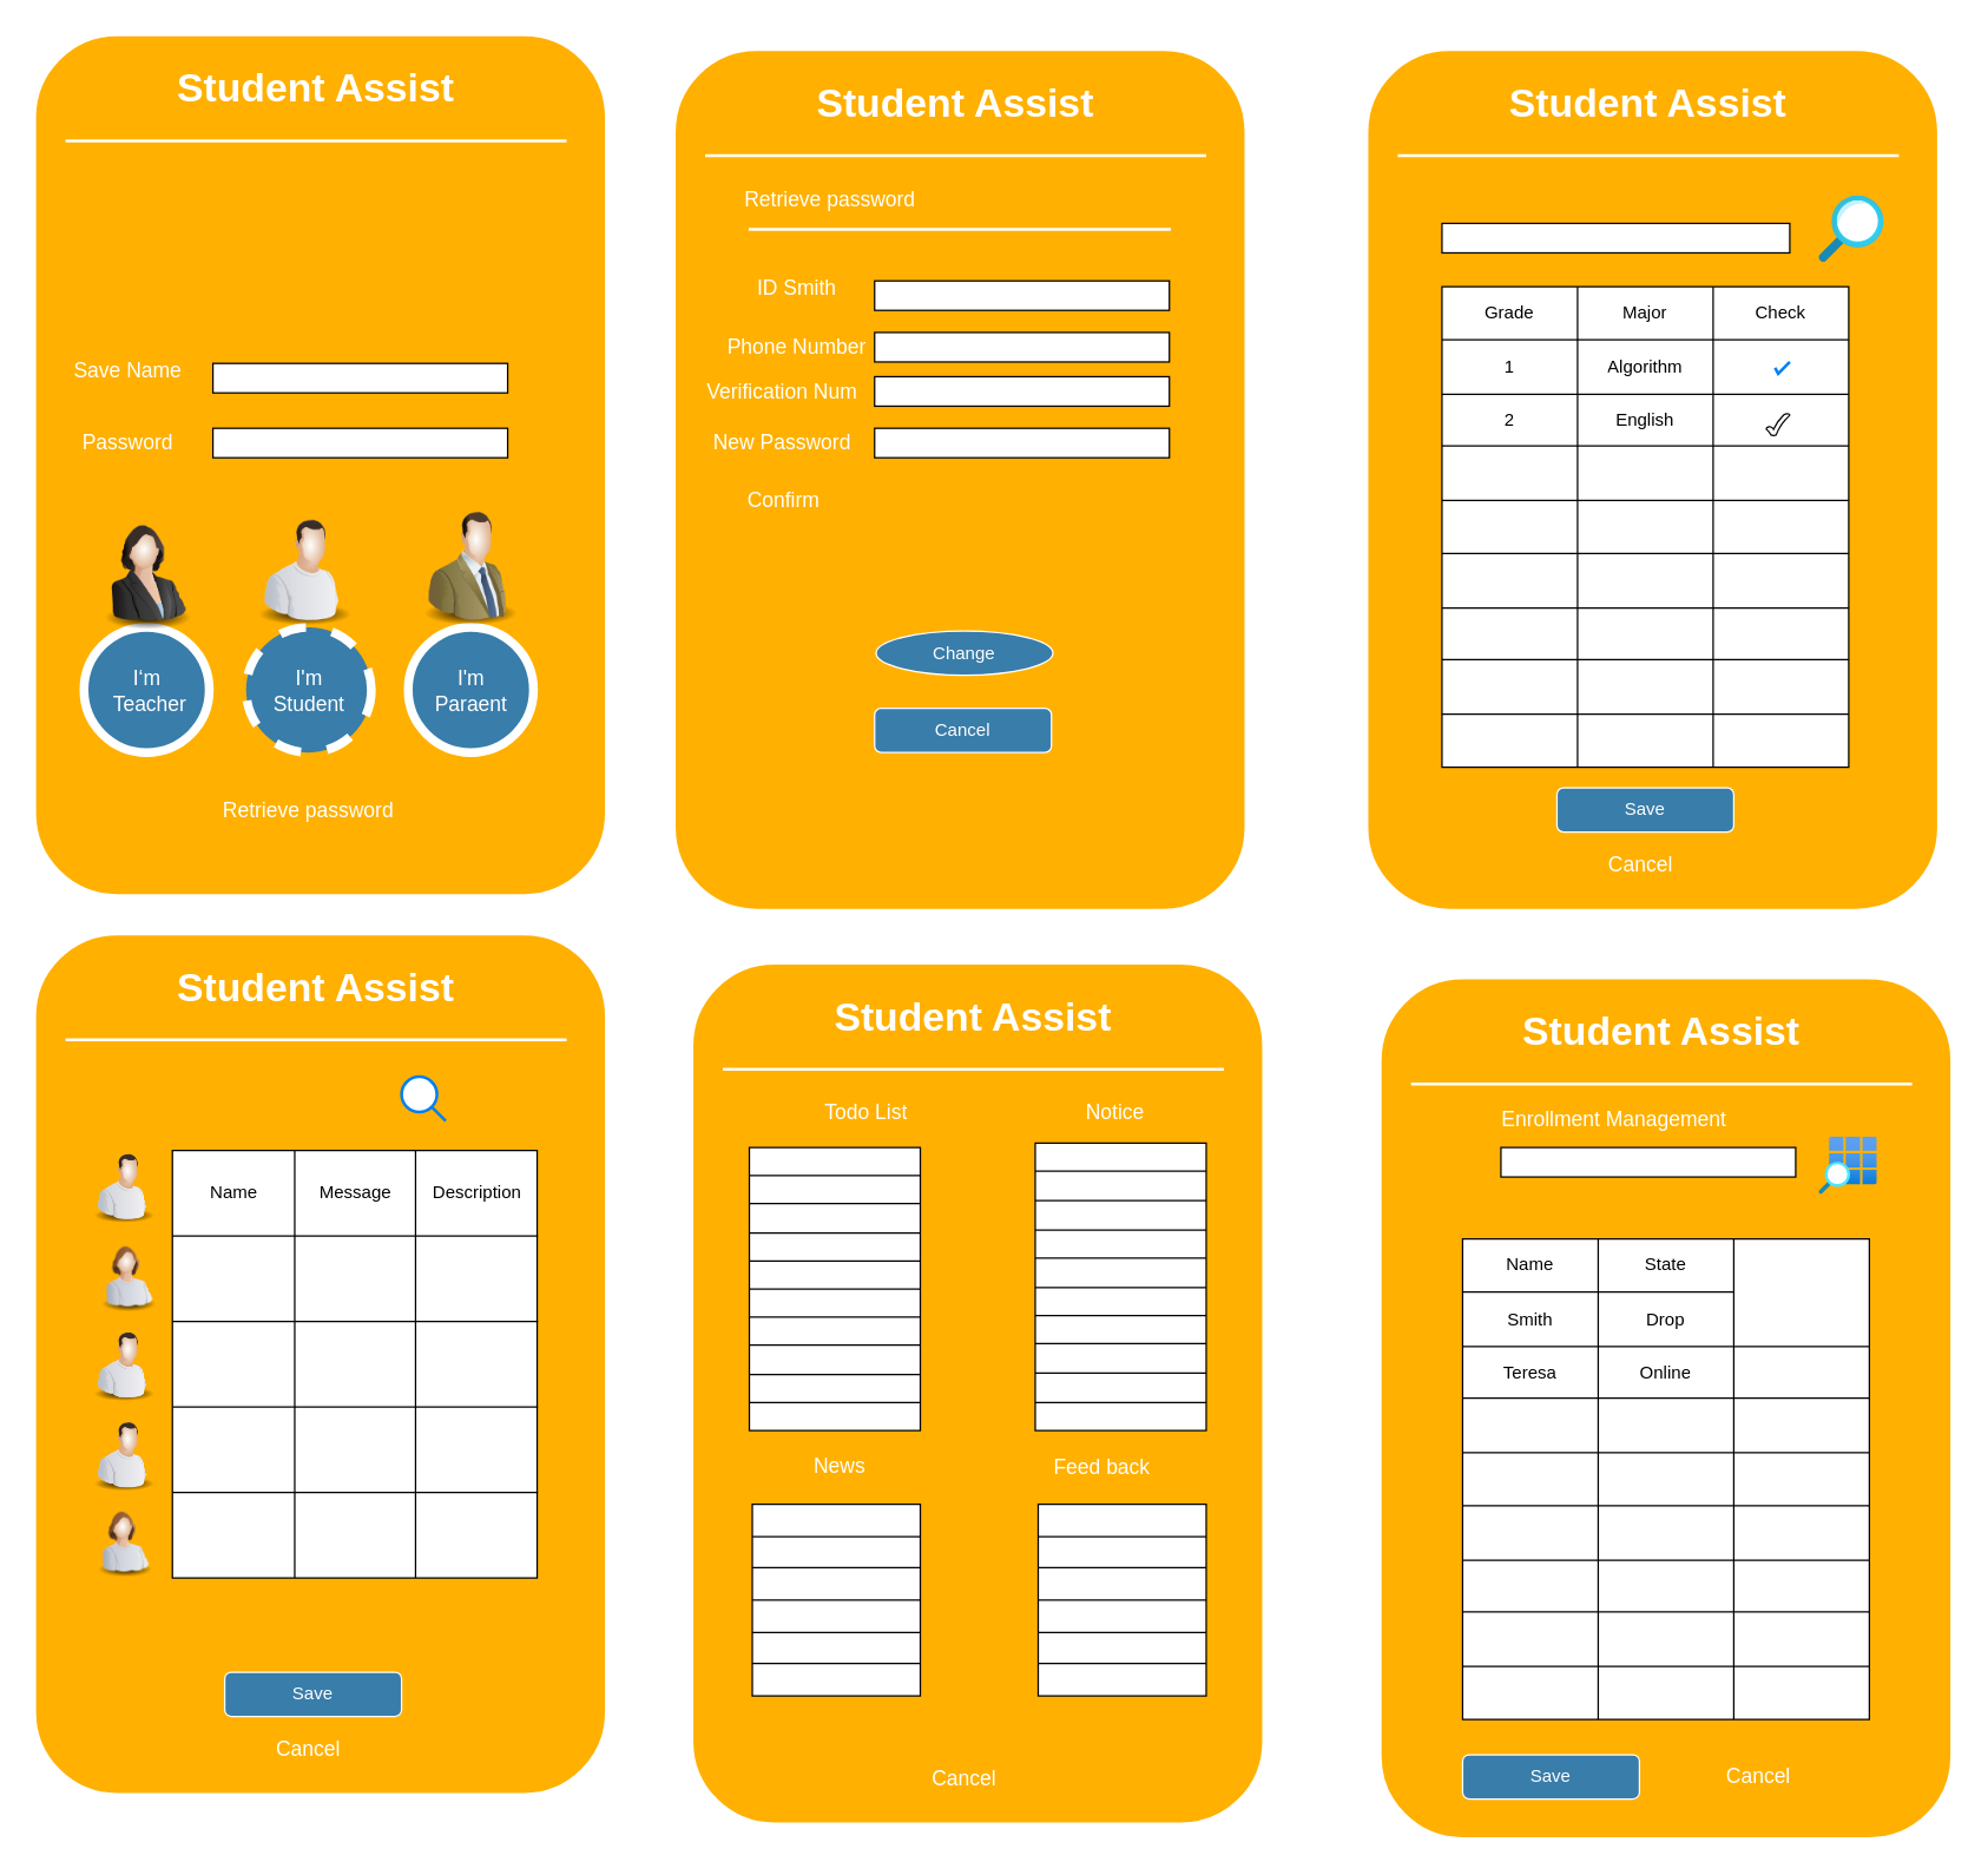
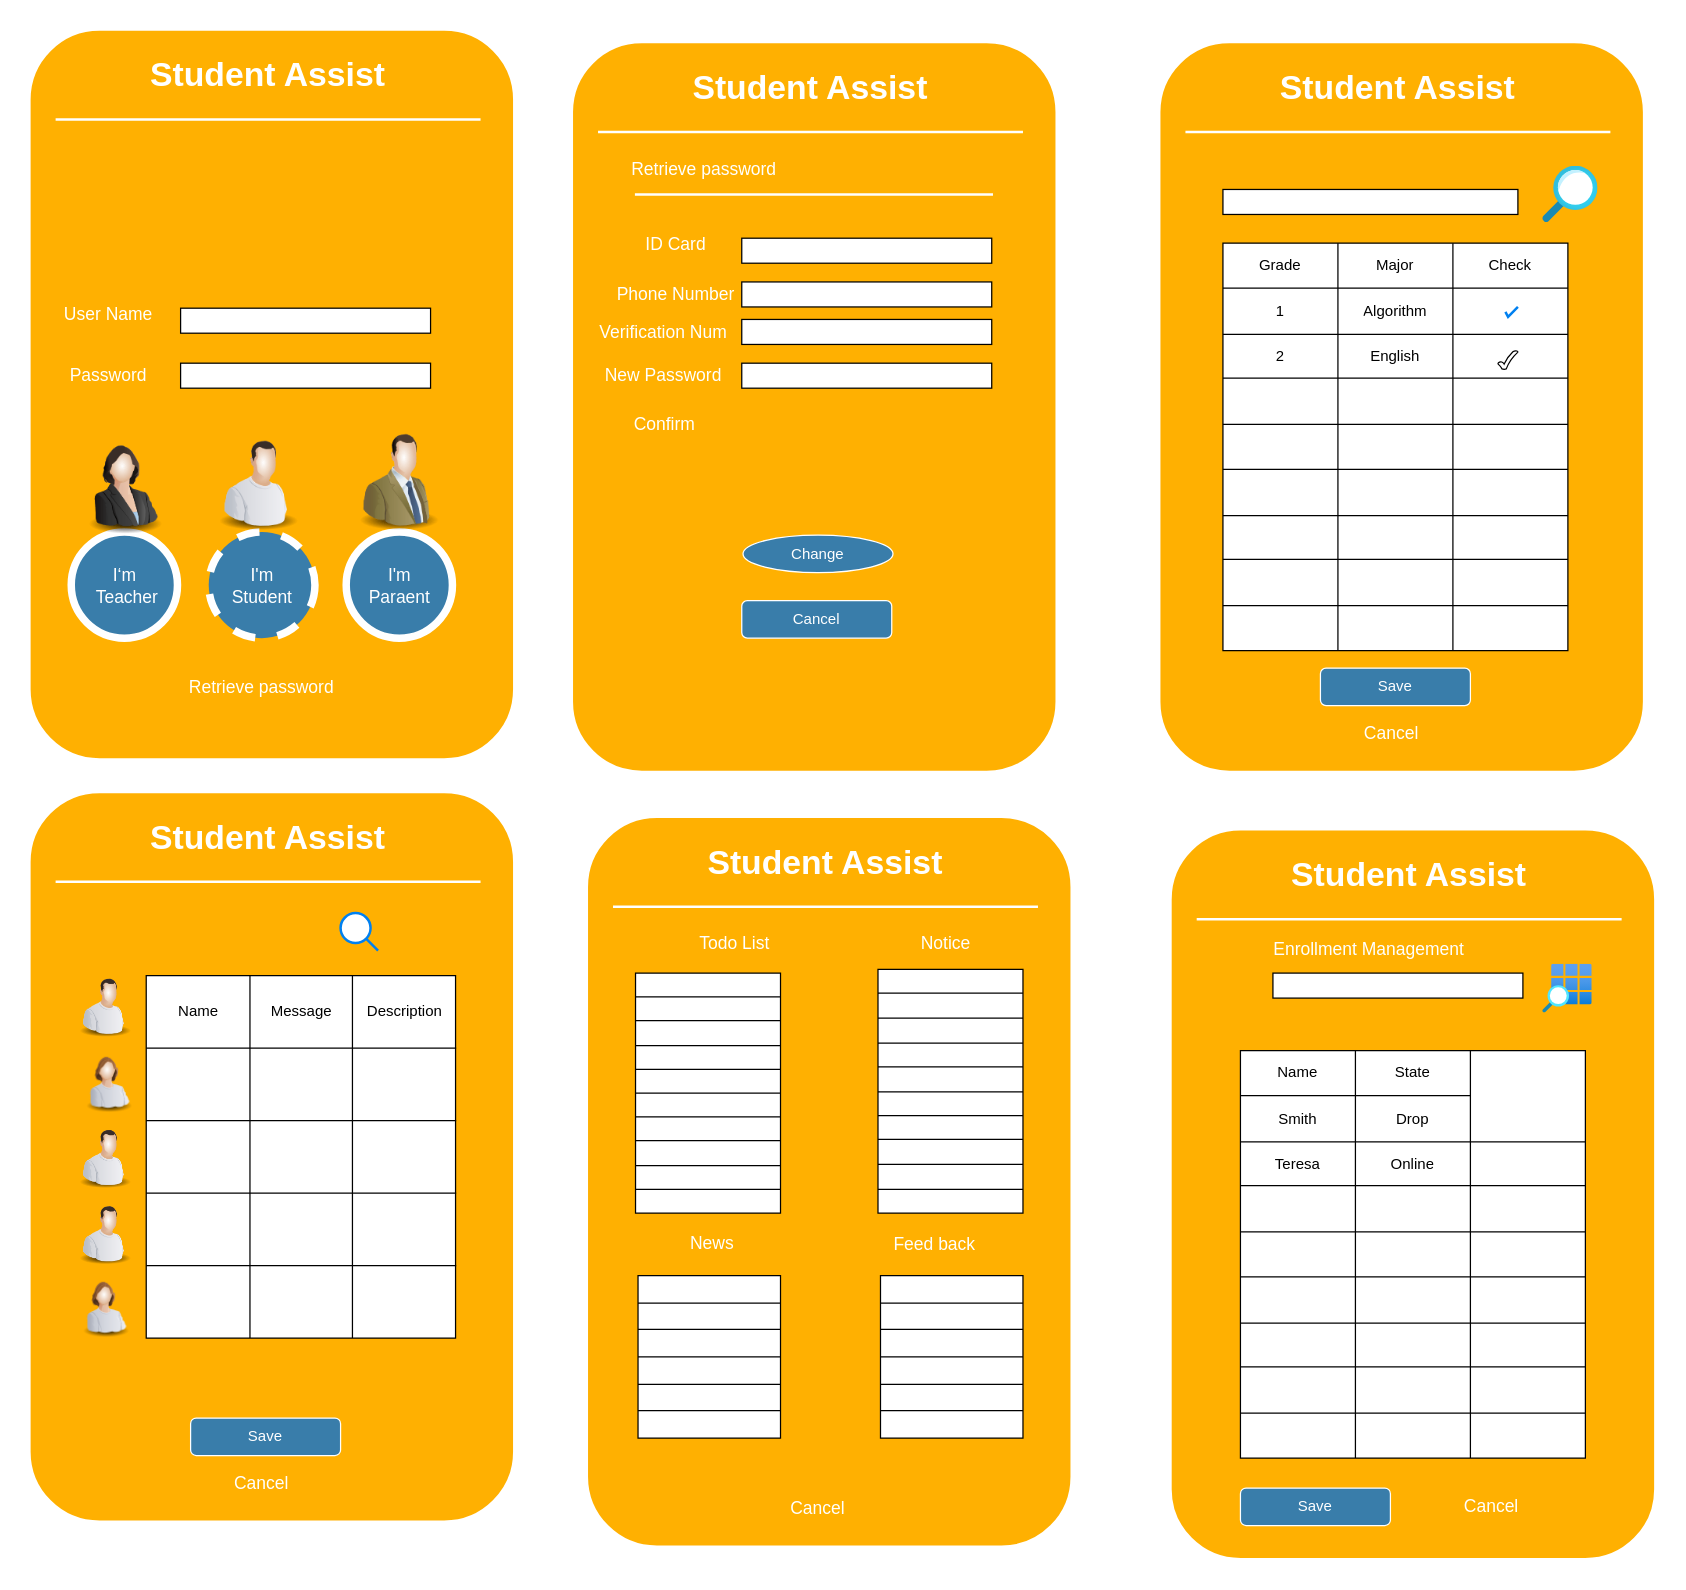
- <mxCell id="15" value="ID Smith" style="text;html=1;strokeColor=none;fillColor=none;align=center;verticalAlign=middle;whiteSpace=wrap;rounded=0;shadow=0;fontSize=14;fontColor=#FFFFFF;" vertex="1" parent="1"><mxGeometry x="483" y="180" width="115" height="30" as="geometry" /></mxCell>
+ <mxCell id="15" value="ID Card" style="text;html=1;strokeColor=none;fillColor=none;align=center;verticalAlign=middle;whiteSpace=wrap;rounded=0;shadow=0;fontSize=14;fontColor=#FFFFFF;" vertex="1" parent="1"><mxGeometry x="483" y="180" width="115" height="30" as="geometry" /></mxCell>
- <mxCell id="5" value="Save Name" style="text;html=1;strokeColor=none;fillColor=none;align=center;verticalAlign=middle;whiteSpace=wrap;rounded=0;shadow=0;fontSize=14;fontColor=#FFFFFF;" parent="1" vertex="1"><mxGeometry x="29" y="236" width="115" height="30" as="geometry" /></mxCell>
+ <mxCell id="5" value="User Name" style="text;html=1;strokeColor=none;fillColor=none;align=center;verticalAlign=middle;whiteSpace=wrap;rounded=0;shadow=0;fontSize=14;fontColor=#FFFFFF;" parent="1" vertex="1"><mxGeometry x="29" y="236" width="115" height="30" as="geometry" /></mxCell>
